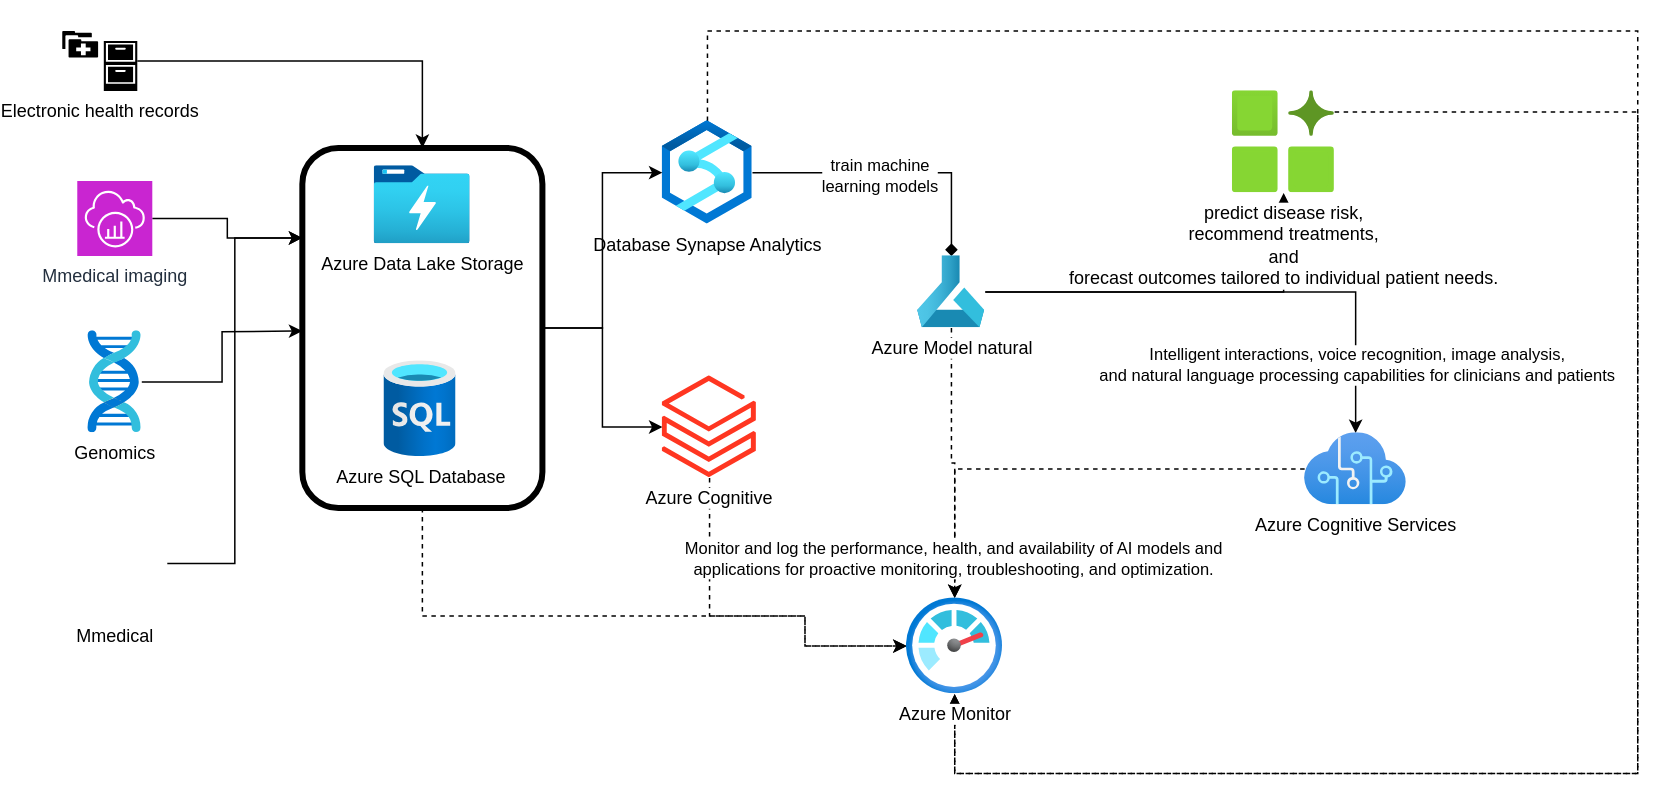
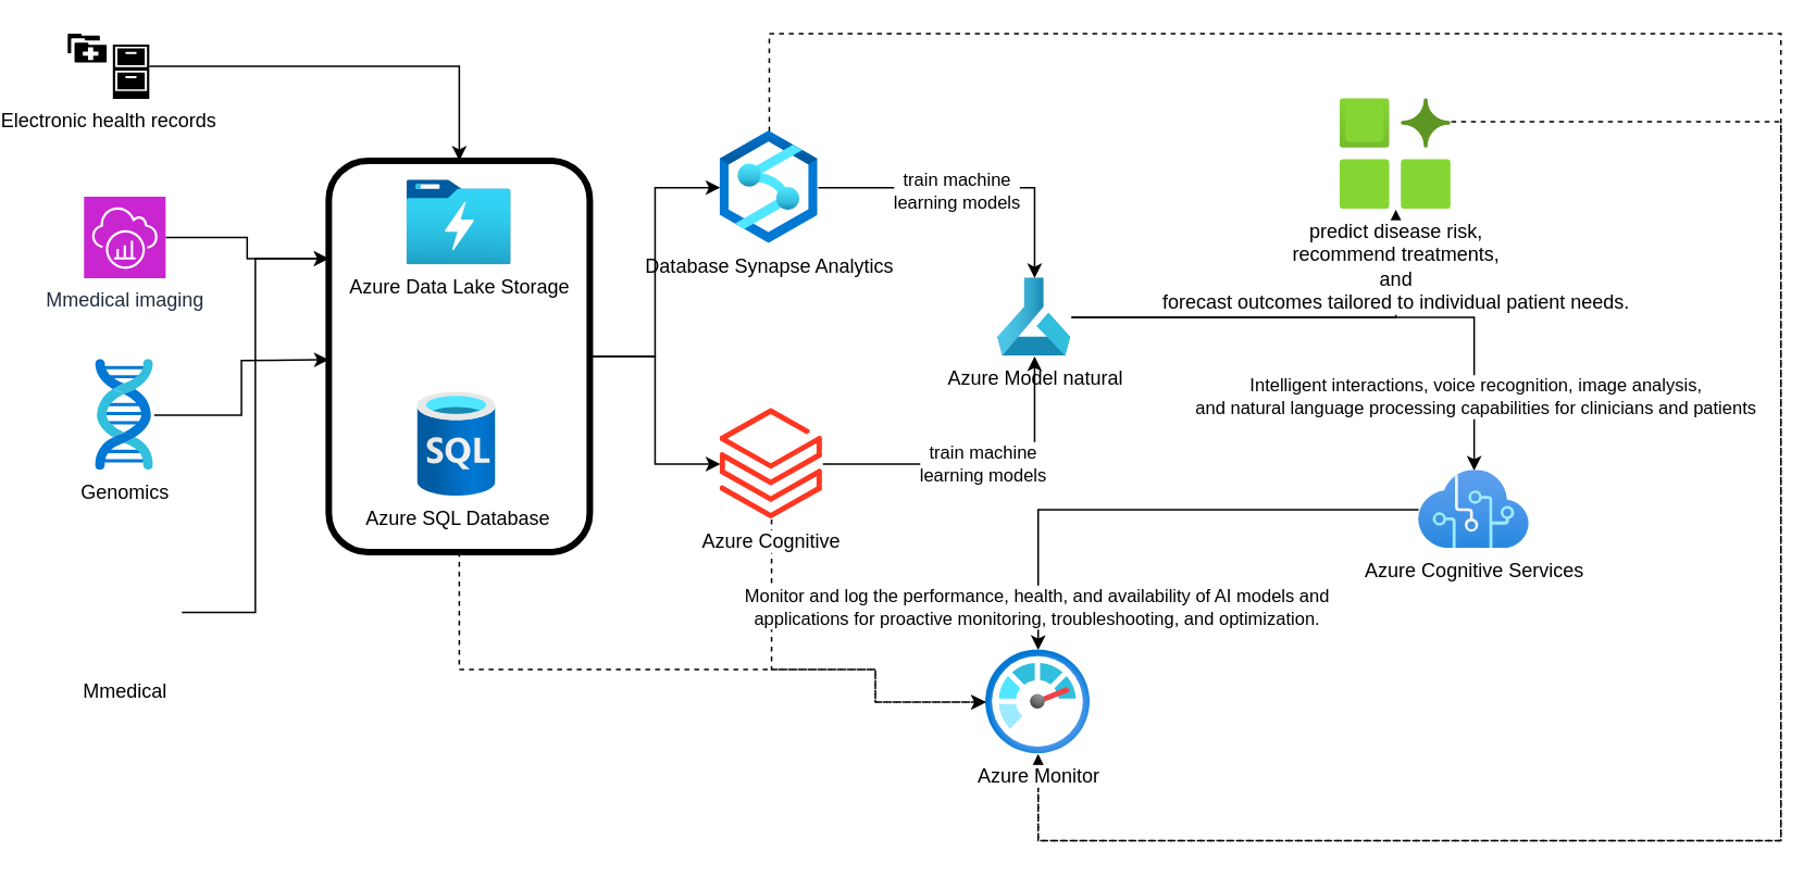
- <mxCell id="11" style="edgeStyle=orthogonalEdgeStyle;rounded=0;orthogonalLoop=1;jettySize=auto;html=1;endArrow=diamond;" edge="1" parent="1" source="14" target="23"><mxGeometry relative="1" as="geometry" /></mxCell>
+ <mxCell id="11" style="edgeStyle=orthogonalEdgeStyle;rounded=0;orthogonalLoop=1;jettySize=auto;html=1;" edge="1" parent="1" source="14" target="23"><mxGeometry relative="1" as="geometry" /></mxCell>
+ <mxCell id="25" value="train machine &lt;br&gt;learning models" style="edgeStyle=orthogonalEdgeStyle;rounded=0;orthogonalLoop=1;jettySize=auto;html=1;" edge="1" parent="1" source="27" target="23"><mxGeometry relative="1" as="geometry" /></mxCell>
- <mxCell id="22" style="edgeStyle=orthogonalEdgeStyle;rounded=0;orthogonalLoop=1;jettySize=auto;html=1;dashed=1;" edge="1" parent="1" source="23" target="33"><mxGeometry relative="1" as="geometry" /></mxCell>
- <mxCell id="30" style="edgeStyle=orthogonalEdgeStyle;rounded=0;orthogonalLoop=1;jettySize=auto;html=1;dashed=1;" edge="1" parent="1" source="32" target="33"><mxGeometry relative="1" as="geometry" /></mxCell>
+ <mxCell id="30" style="edgeStyle=orthogonalEdgeStyle;rounded=0;orthogonalLoop=1;jettySize=auto;html=1;dashed=0;" edge="1" parent="1" source="32" target="33"><mxGeometry relative="1" as="geometry" /></mxCell>
